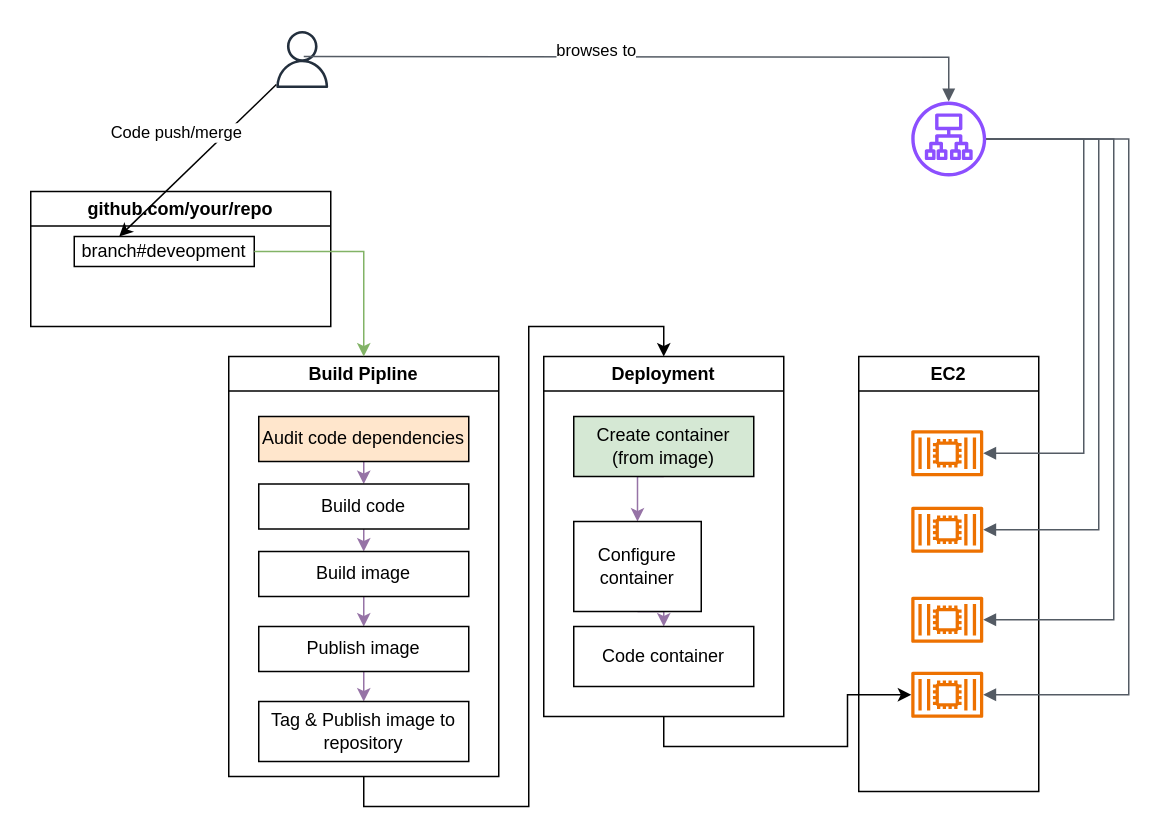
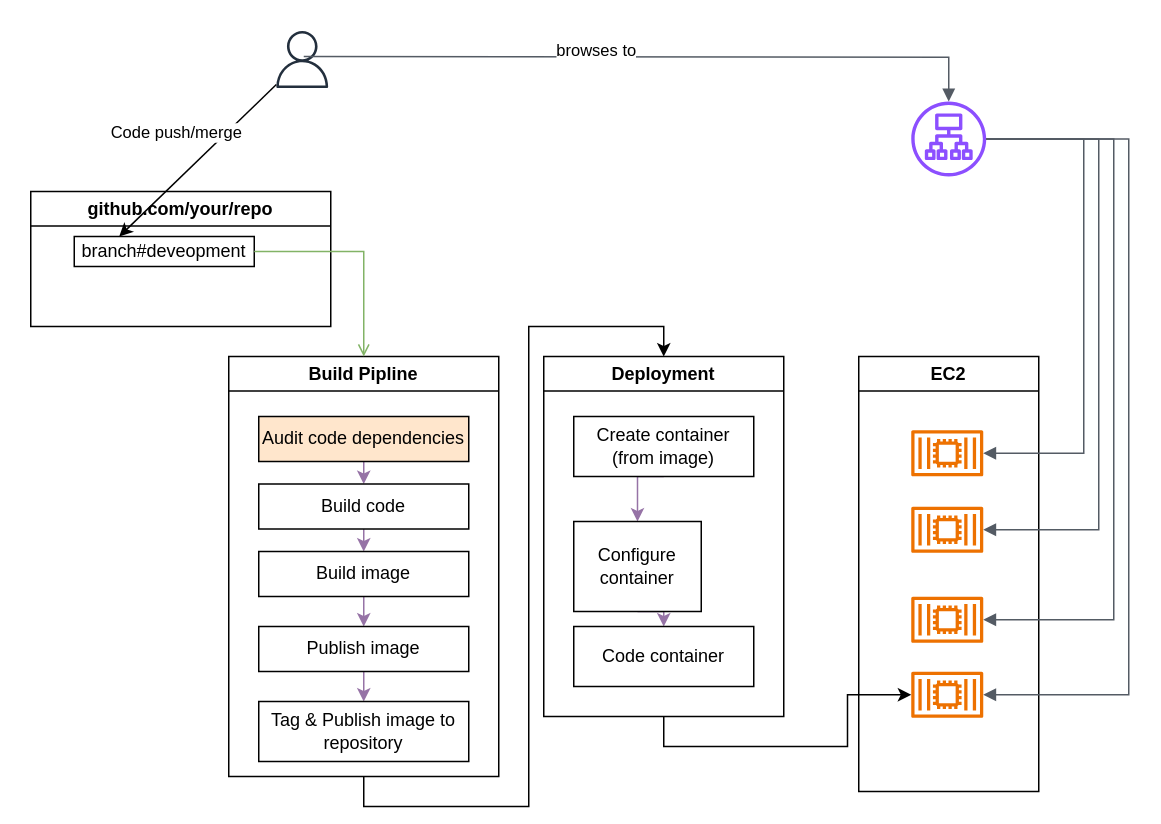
- <mxCell id="17" style="edgeStyle=orthogonalEdgeStyle;rounded=0;orthogonalLoop=1;jettySize=auto;html=1;exitX=1;exitY=0.5;exitDx=0;exitDy=0;fillColor=#d5e8d4;strokeColor=#82b366;entryX=0.5;entryY=0;entryDx=0;entryDy=0;" edge="1" parent="1" source="3" target="7"><mxGeometry relative="1" as="geometry"><mxPoint x="262" y="217" as="targetPoint" /><Array as="points"><mxPoint x="242" y="167" /></Array></mxGeometry></mxCell>
+ <mxCell id="17" style="edgeStyle=orthogonalEdgeStyle;rounded=0;orthogonalLoop=1;jettySize=auto;html=1;exitX=1;exitY=0.5;exitDx=0;exitDy=0;fillColor=#d5e8d4;strokeColor=#82b366;entryX=0.5;entryY=0;entryDx=0;entryDy=0;endArrow=open;" edge="1" parent="1" source="3" target="7"><mxGeometry relative="1" as="geometry"><mxPoint x="262" y="217" as="targetPoint" /><Array as="points"><mxPoint x="242" y="167" /></Array></mxGeometry></mxCell>
- <mxCell id="20" value="&lt;div&gt;Create container&lt;/div&gt;&lt;div&gt;(from image)&lt;br&gt;&lt;/div&gt;" style="rounded=0;whiteSpace=wrap;html=1;fillColor=#d5e8d4;" vertex="1" parent="18"><mxGeometry x="20" y="40" width="120" height="40" as="geometry" /></mxCell>
+ <mxCell id="20" value="&lt;div&gt;Create container&lt;/div&gt;&lt;div&gt;(from image)&lt;br&gt;&lt;/div&gt;" style="rounded=0;whiteSpace=wrap;html=1;" vertex="1" parent="18"><mxGeometry x="20" y="40" width="120" height="40" as="geometry" /></mxCell>
